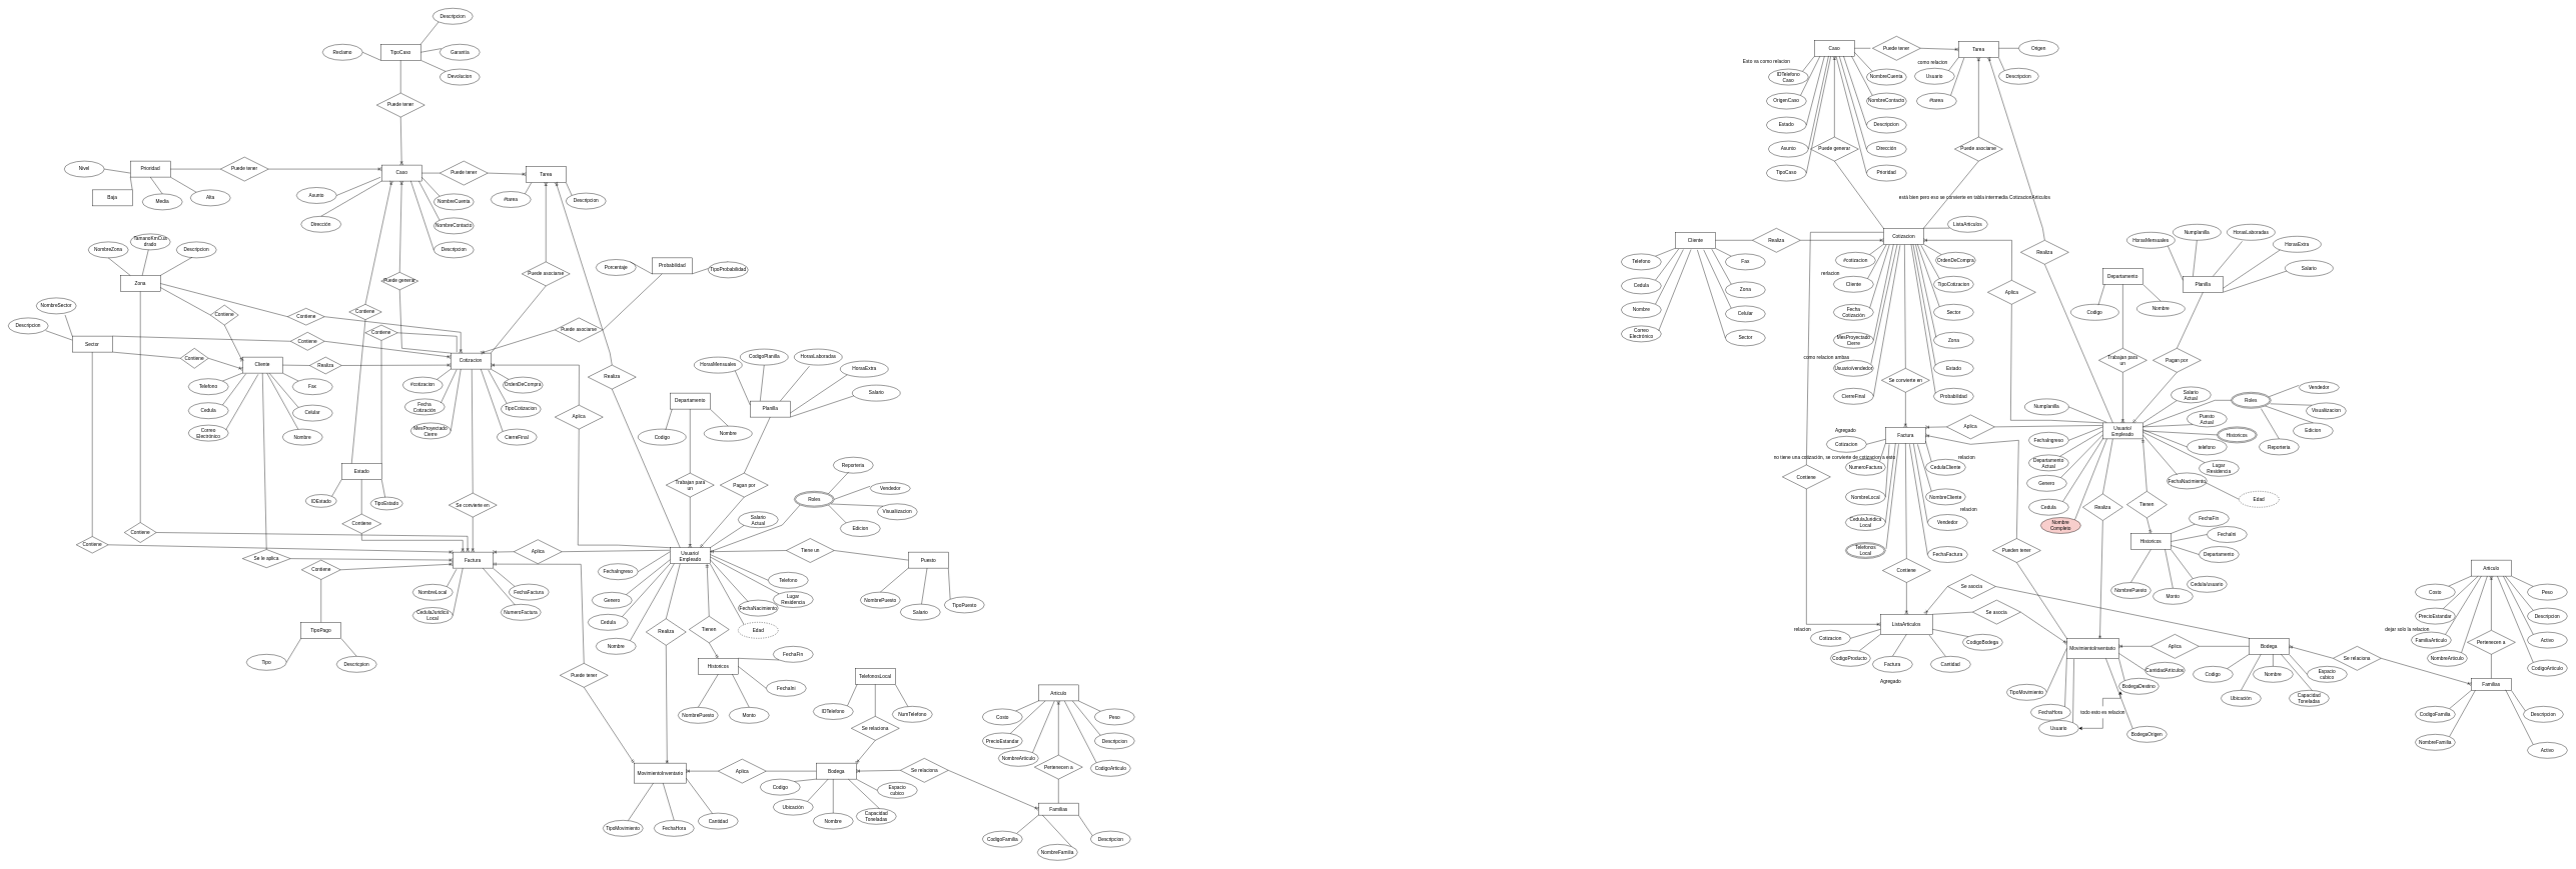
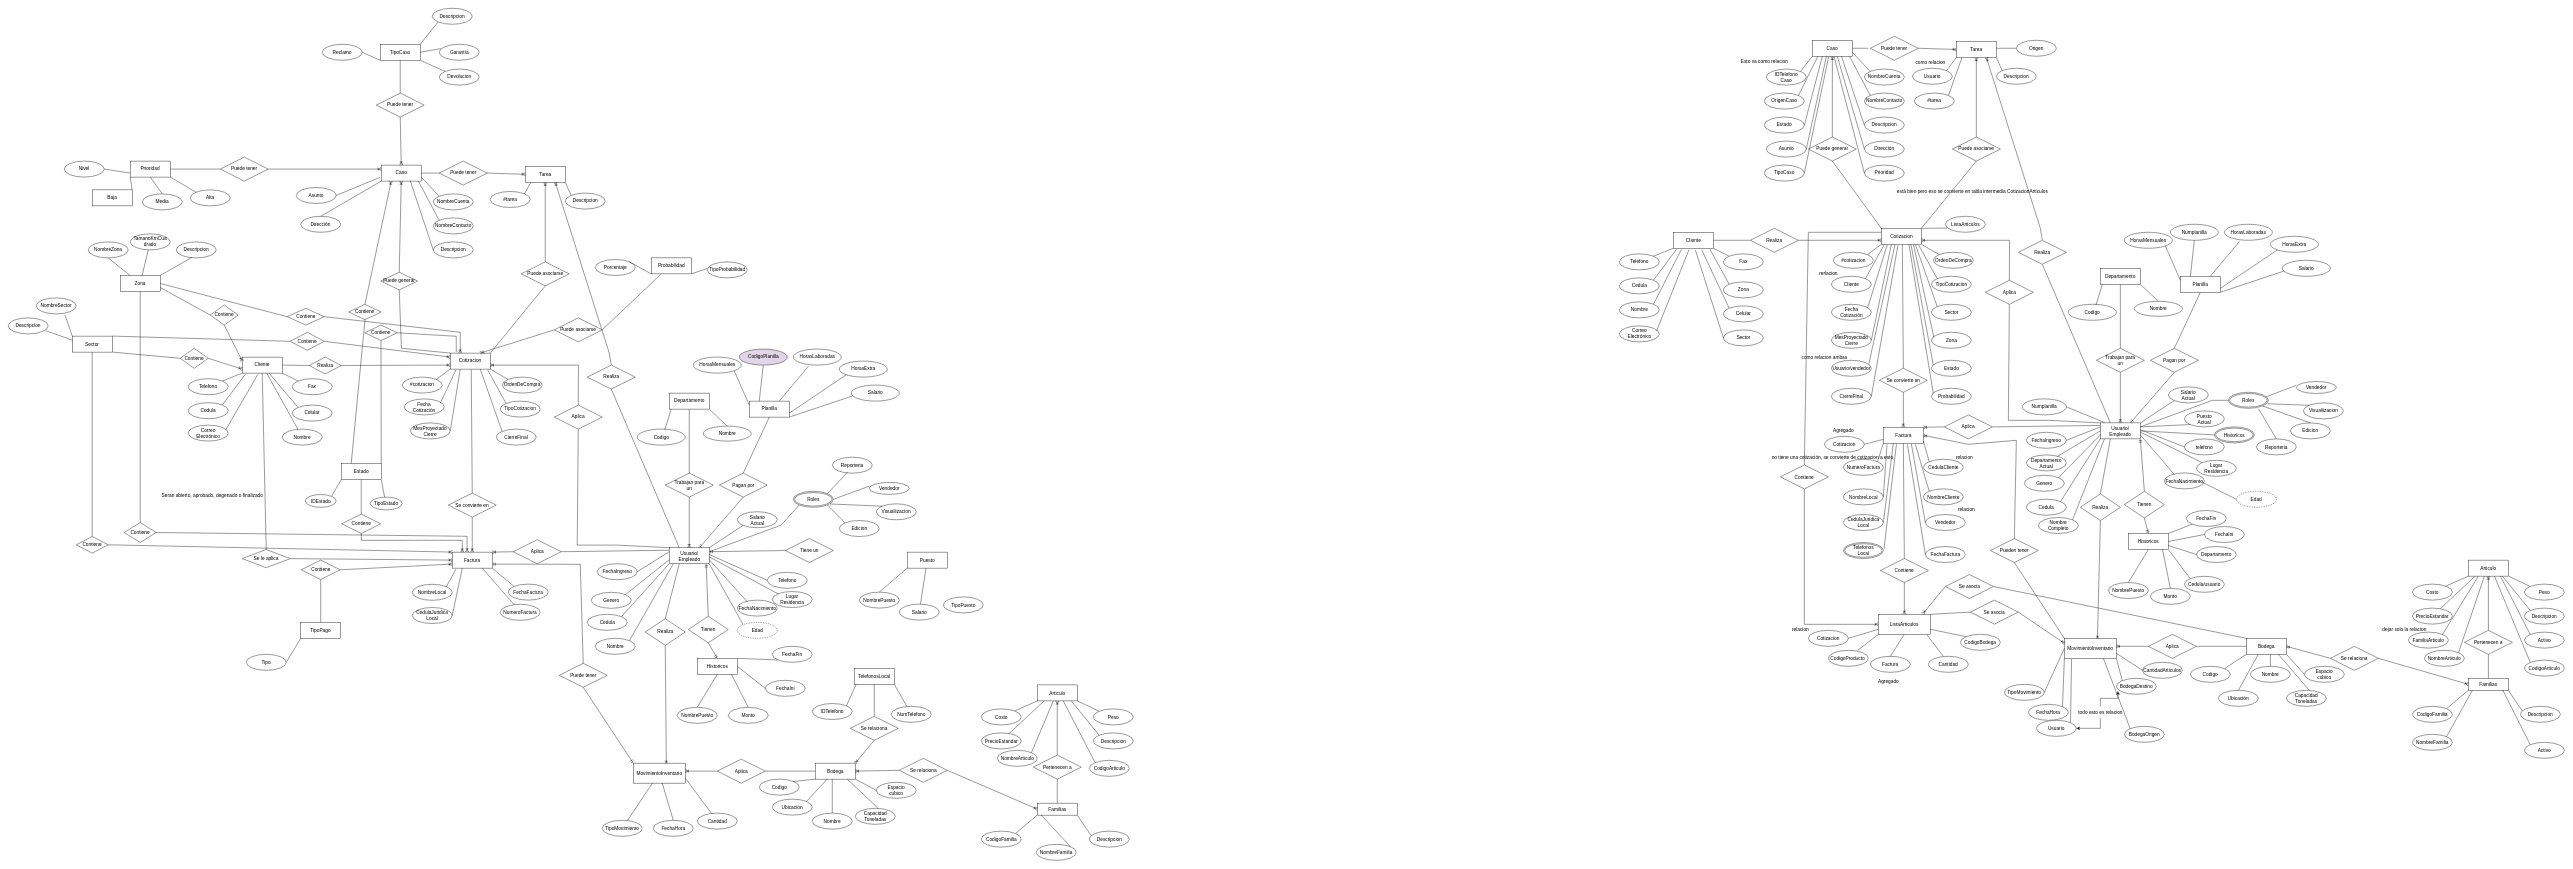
- <mxCell id="286" value="está bien pero eso se convierte en tabla intermedia CotizacionArticulos" style="text;html=1;align=center;verticalAlign=middle;resizable=0;points=[];autosize=1;strokeColor=none;fillColor=none;" parent="1" vertex="1"><mxGeometry x="4735" y="478" width="390" height="30" as="geometry" /></mxCell>
+ <mxCell id="286" value="está bien pero eso se convierte en tabla intermedia CotizacionArticulos" style="text;html=1;align=center;verticalAlign=middle;resizable=0;points=[];autosize=1;strokeColor=none;fillColor=none;" parent="1" vertex="1"><mxGeometry x="4735" y="463" width="390" height="30" as="geometry" /></mxCell>
- <mxCell id="346" value="CodigoPlanilla" style="ellipse;whiteSpace=wrap;html=1;align=center;" parent="1" vertex="1"><mxGeometry x="1847.5" y="872" width="120" height="40" as="geometry" /></mxCell>
+ <mxCell id="346" value="CodigoPlanilla" style="ellipse;whiteSpace=wrap;html=1;align=center;fillColor=#e1d5e7;" parent="1" vertex="1"><mxGeometry x="1847.5" y="872" width="120" height="40" as="geometry" /></mxCell>
+ <mxCell id="518" value="Seran abierto, aprobado, degenado o finalizado" style="text;html=1;align=center;verticalAlign=middle;resizable=0;points=[];autosize=1;strokeColor=none;fillColor=none;" parent="1" vertex="1"><mxGeometry x="390" y="1222" width="280" height="30" as="geometry" /></mxCell>
- <mxCell id="9" value="Nombre&lt;div&gt;Completo&lt;/div&gt;" style="ellipse;whiteSpace=wrap;html=1;align=center;fillColor=#f8cecc;" parent="1" vertex="1"><mxGeometry x="5095" y="1293" width="100" height="40" as="geometry" /></mxCell>
+ <mxCell id="9" value="Nombre&lt;div&gt;Completo&lt;/div&gt;" style="ellipse;whiteSpace=wrap;html=1;align=center;" parent="1" vertex="1"><mxGeometry x="5095" y="1293" width="100" height="40" as="geometry" /></mxCell>
- <mxCell id="576" value="" style="endArrow=none;html=1;rounded=0;exitX=0;exitY=0.5;exitDx=0;exitDy=0;entryX=1;entryY=0.5;entryDx=0;entryDy=0;" parent="1" source="561" target="575" edge="1"><mxGeometry relative="1" as="geometry"><mxPoint x="2161.5" y="1391" as="sourcePoint" /><mxPoint x="2153.5" y="1466" as="targetPoint" /><Array as="points" /></mxGeometry></mxCell>
- <mxCell id="565" value="" style="endArrow=none;html=1;rounded=0;exitX=1;exitY=1;exitDx=0;exitDy=0;entryX=0;entryY=0;entryDx=0;entryDy=0;" parent="1" source="561" target="564" edge="1"><mxGeometry relative="1" as="geometry"><mxPoint x="2347.5" y="1449.5" as="sourcePoint" /><mxPoint x="2357.5" y="1521.5" as="targetPoint" /><Array as="points" /></mxGeometry></mxCell>
- <mxCell id="593" value="" style="endArrow=none;html=1;rounded=0;entryX=1;entryY=1;entryDx=0;entryDy=0;exitX=0.5;exitY=0;exitDx=0;exitDy=0;" edge="1" parent="1" source="591" target="586"><mxGeometry relative="1" as="geometry"><mxPoint x="889" y="1670" as="sourcePoint" /><mxPoint x="925" y="1610" as="targetPoint" /></mxGeometry></mxCell>
- <mxCell id="591" value="Descricpion" style="ellipse;whiteSpace=wrap;html=1;align=center;" vertex="1" parent="1"><mxGeometry x="840" y="1640" width="100" height="40" as="geometry" /></mxCell>
